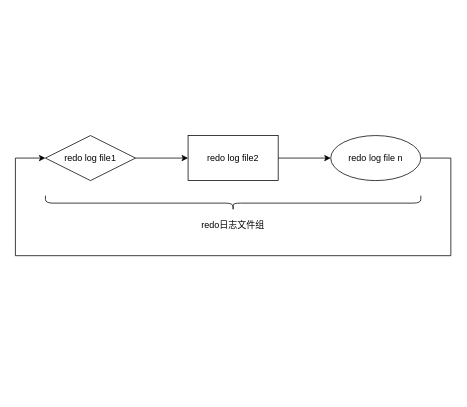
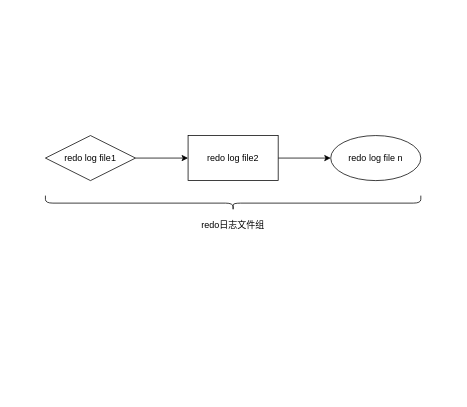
- <mxCell id="6" style="edgeStyle=orthogonalEdgeStyle;rounded=0;orthogonalLoop=1;jettySize=auto;html=1;entryX=0;entryY=0.5;entryDx=0;entryDy=0;exitX=1;exitY=0.5;exitDx=0;exitDy=0;" edge="1" parent="1" source="7" target="3"><mxGeometry relative="1" as="geometry"><Array as="points"><mxPoint x="600" y="210" /><mxPoint x="600" y="340" /><mxPoint x="20" y="340" /><mxPoint x="20" y="210" /></Array></mxGeometry></mxCell>
